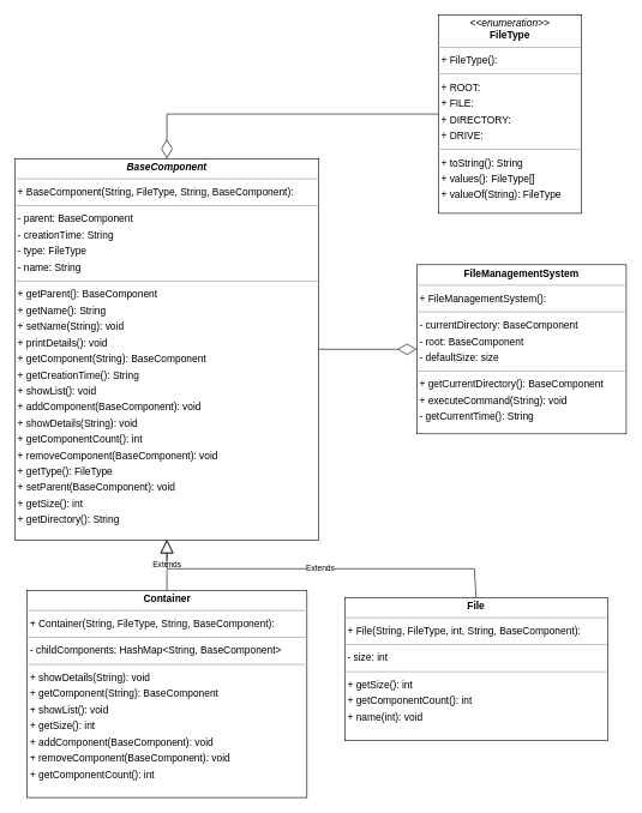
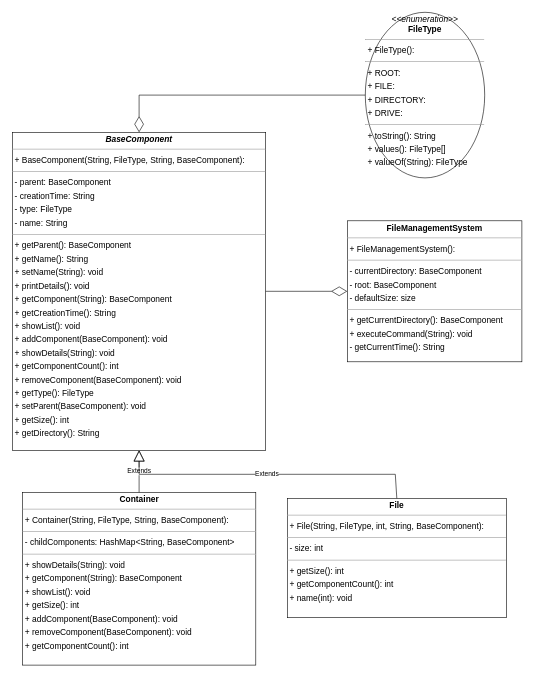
- <mxCell id="6" value="&lt;p style=&quot;margin:0px;margin-top:4px;text-align:center;&quot;&gt;&lt;i&gt;&amp;lt;&amp;lt;enumeration&amp;gt;&amp;gt;&lt;/i&gt;&lt;br/&gt;&lt;b&gt;FileType&lt;/b&gt;&lt;/p&gt;&lt;hr size=&quot;1&quot;/&gt;&lt;p style=&quot;margin:0 0 0 4px;line-height:1.6;&quot;&gt;+ FileType(): &lt;/p&gt;&lt;hr size=&quot;1&quot;/&gt;&lt;p style=&quot;margin:0 0 0 4px;line-height:1.6;&quot;&gt;+ ROOT: &lt;br/&gt;+ FILE: &lt;br/&gt;+ DIRECTORY: &lt;br/&gt;+ DRIVE: &lt;/p&gt;&lt;hr size=&quot;1&quot;/&gt;&lt;p style=&quot;margin:0 0 0 4px;line-height:1.6;&quot;&gt;+ toString(): String&lt;br/&gt;+ values(): FileType[]&lt;br/&gt;+ valueOf(String): FileType&lt;/p&gt;" style="verticalAlign=top;align=left;overflow=fill;fontSize=14;fontFamily=Helvetica;html=1;rounded=0;shadow=0;comic=0;labelBackgroundColor=none;strokeWidth=1;" parent="1" vertex="1"><mxGeometry x="608" y="20" width="199" height="276" as="geometry" /></mxCell>
+ <mxCell id="6" value="&lt;p style=&quot;margin:0px;margin-top:4px;text-align:center;&quot;&gt;&lt;i&gt;&amp;lt;&amp;lt;enumeration&amp;gt;&amp;gt;&lt;/i&gt;&lt;br/&gt;&lt;b&gt;FileType&lt;/b&gt;&lt;/p&gt;&lt;hr size=&quot;1&quot;/&gt;&lt;p style=&quot;margin:0 0 0 4px;line-height:1.6;&quot;&gt;+ FileType(): &lt;/p&gt;&lt;hr size=&quot;1&quot;/&gt;&lt;p style=&quot;margin:0 0 0 4px;line-height:1.6;&quot;&gt;+ ROOT: &lt;br/&gt;+ FILE: &lt;br/&gt;+ DIRECTORY: &lt;br/&gt;+ DRIVE: &lt;/p&gt;&lt;hr size=&quot;1&quot;/&gt;&lt;p style=&quot;margin:0 0 0 4px;line-height:1.6;&quot;&gt;+ toString(): String&lt;br/&gt;+ values(): FileType[]&lt;br/&gt;+ valueOf(String): FileType&lt;/p&gt;" style="ellipse;verticalAlign=top;align=left;overflow=fill;fontSize=14;fontFamily=Helvetica;html=1;shadow=0;comic=0;labelBackgroundColor=none;strokeWidth=1;" parent="1" vertex="1"><mxGeometry x="608" y="20" width="199" height="276" as="geometry" /></mxCell>
